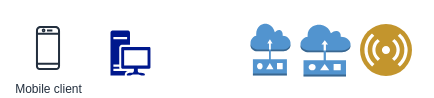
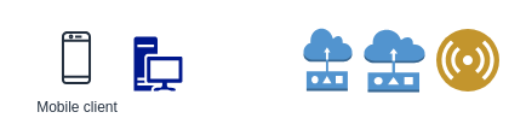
- <mxCell id="2" value="Mobile client" style="outlineConnect=0;fontColor=#232F3E;gradientColor=none;strokeColor=#232F3E;fillColor=#ffffff;dashed=0;verticalLabelPosition=bottom;verticalAlign=top;align=center;html=1;fontSize=12;fontStyle=0;aspect=fixed;shape=mxgraph.aws4.resourceIcon;resIcon=mxgraph.aws4.mobile_client;" vertex="1" parent="1"><mxGeometry x="20" y="20" width="55" height="55" as="geometry" /></mxCell>
+ <mxCell id="2" value="Mobile client" style="outlineConnect=0;fontColor=#232F3E;gradientColor=none;strokeColor=#232F3E;fillColor=#ffffff;dashed=0;verticalLabelPosition=bottom;verticalAlign=top;align=center;html=1;fontSize=12;fontStyle=0;aspect=fixed;shape=mxgraph.aws4.resourceIcon;resIcon=mxgraph.aws4.mobile_client;" vertex="1" parent="1"><mxGeometry x="35" y="20" width="55" height="55" as="geometry" /></mxCell>
